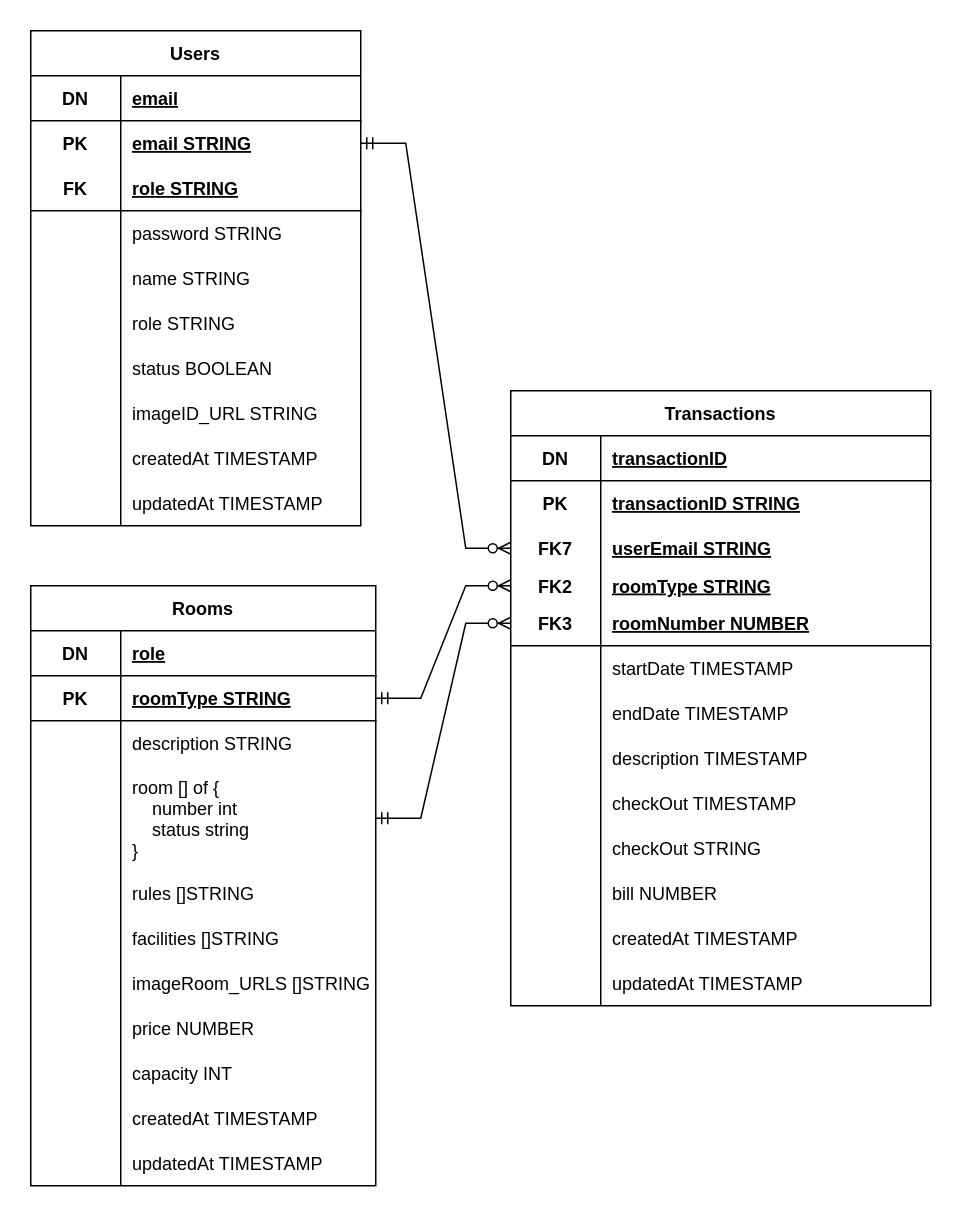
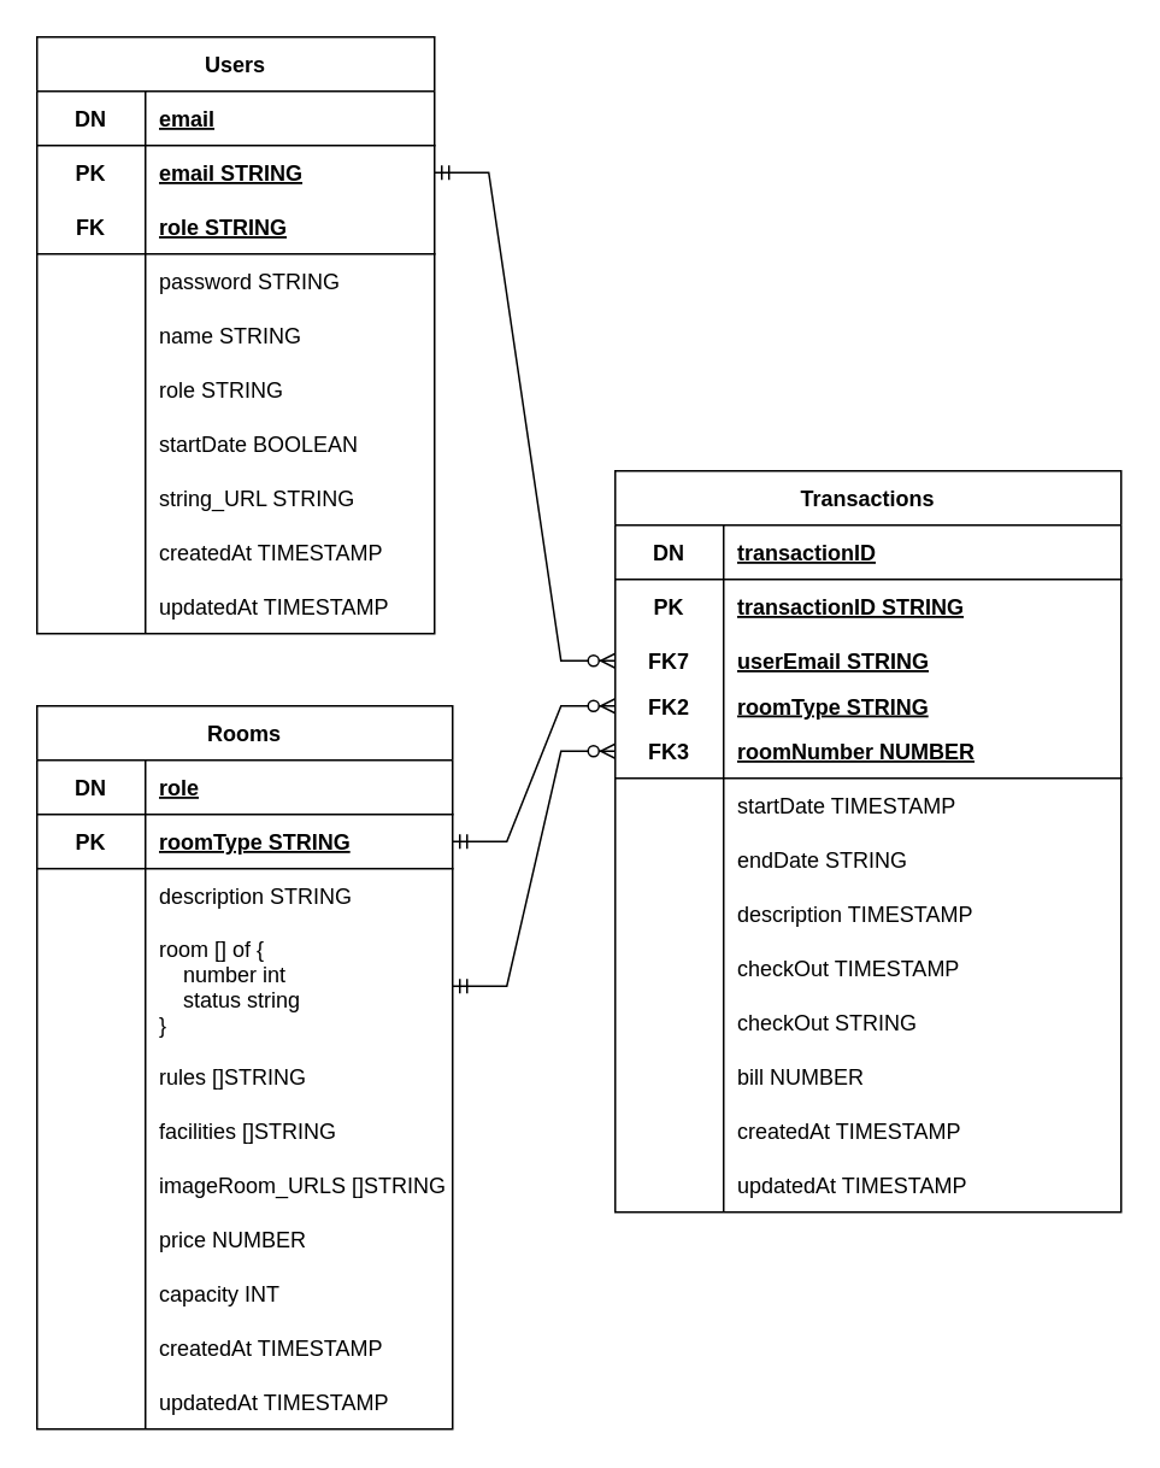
- <mxCell id="23" value="status BOOLEAN" style="shape=partialRectangle;connectable=0;fillColor=none;top=0;left=0;bottom=0;right=0;align=left;spacingLeft=6;overflow=hidden;" vertex="1" parent="21"><mxGeometry x="60" width="160" height="30" as="geometry"><mxRectangle width="160" height="30" as="alternateBounds" /></mxGeometry></mxCell>
+ <mxCell id="23" value="startDate BOOLEAN" style="shape=partialRectangle;connectable=0;fillColor=none;top=0;left=0;bottom=0;right=0;align=left;spacingLeft=6;overflow=hidden;" vertex="1" parent="21"><mxGeometry x="60" width="160" height="30" as="geometry"><mxRectangle width="160" height="30" as="alternateBounds" /></mxGeometry></mxCell>
- <mxCell id="26" value="imageID_URL STRING" style="shape=partialRectangle;connectable=0;fillColor=none;top=0;left=0;bottom=0;right=0;align=left;spacingLeft=6;overflow=hidden;" parent="24" vertex="1"><mxGeometry x="60" width="160" height="30" as="geometry"><mxRectangle width="160" height="30" as="alternateBounds" /></mxGeometry></mxCell>
+ <mxCell id="26" value="string_URL STRING" style="shape=partialRectangle;connectable=0;fillColor=none;top=0;left=0;bottom=0;right=0;align=left;spacingLeft=6;overflow=hidden;" parent="24" vertex="1"><mxGeometry x="60" width="160" height="30" as="geometry"><mxRectangle width="160" height="30" as="alternateBounds" /></mxGeometry></mxCell>
- <mxCell id="88" value="endDate TIMESTAMP" style="shape=partialRectangle;connectable=0;fillColor=none;top=0;left=0;bottom=0;right=0;align=left;spacingLeft=6;overflow=hidden;fontSize=12;" parent="86" vertex="1"><mxGeometry x="60" width="220" height="30" as="geometry"><mxRectangle width="220" height="30" as="alternateBounds" /></mxGeometry></mxCell>
+ <mxCell id="88" value="endDate STRING" style="shape=partialRectangle;connectable=0;fillColor=none;top=0;left=0;bottom=0;right=0;align=left;spacingLeft=6;overflow=hidden;fontSize=12;" parent="86" vertex="1"><mxGeometry x="60" width="220" height="30" as="geometry"><mxRectangle width="220" height="30" as="alternateBounds" /></mxGeometry></mxCell>
